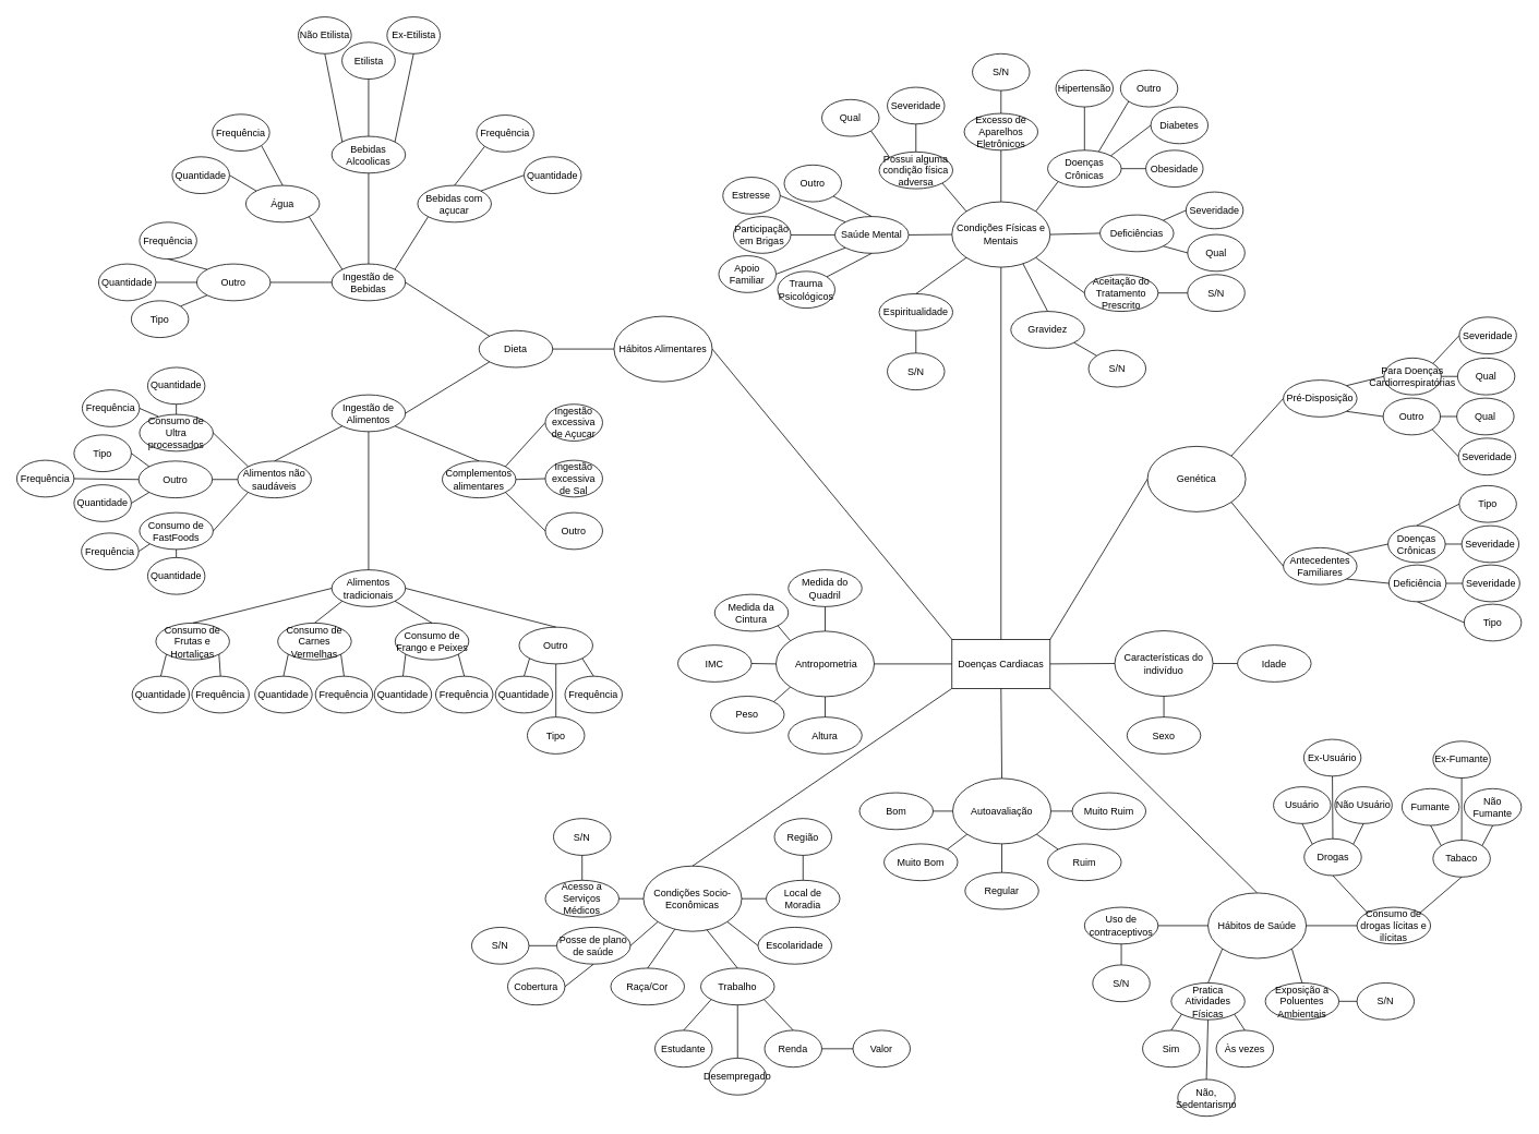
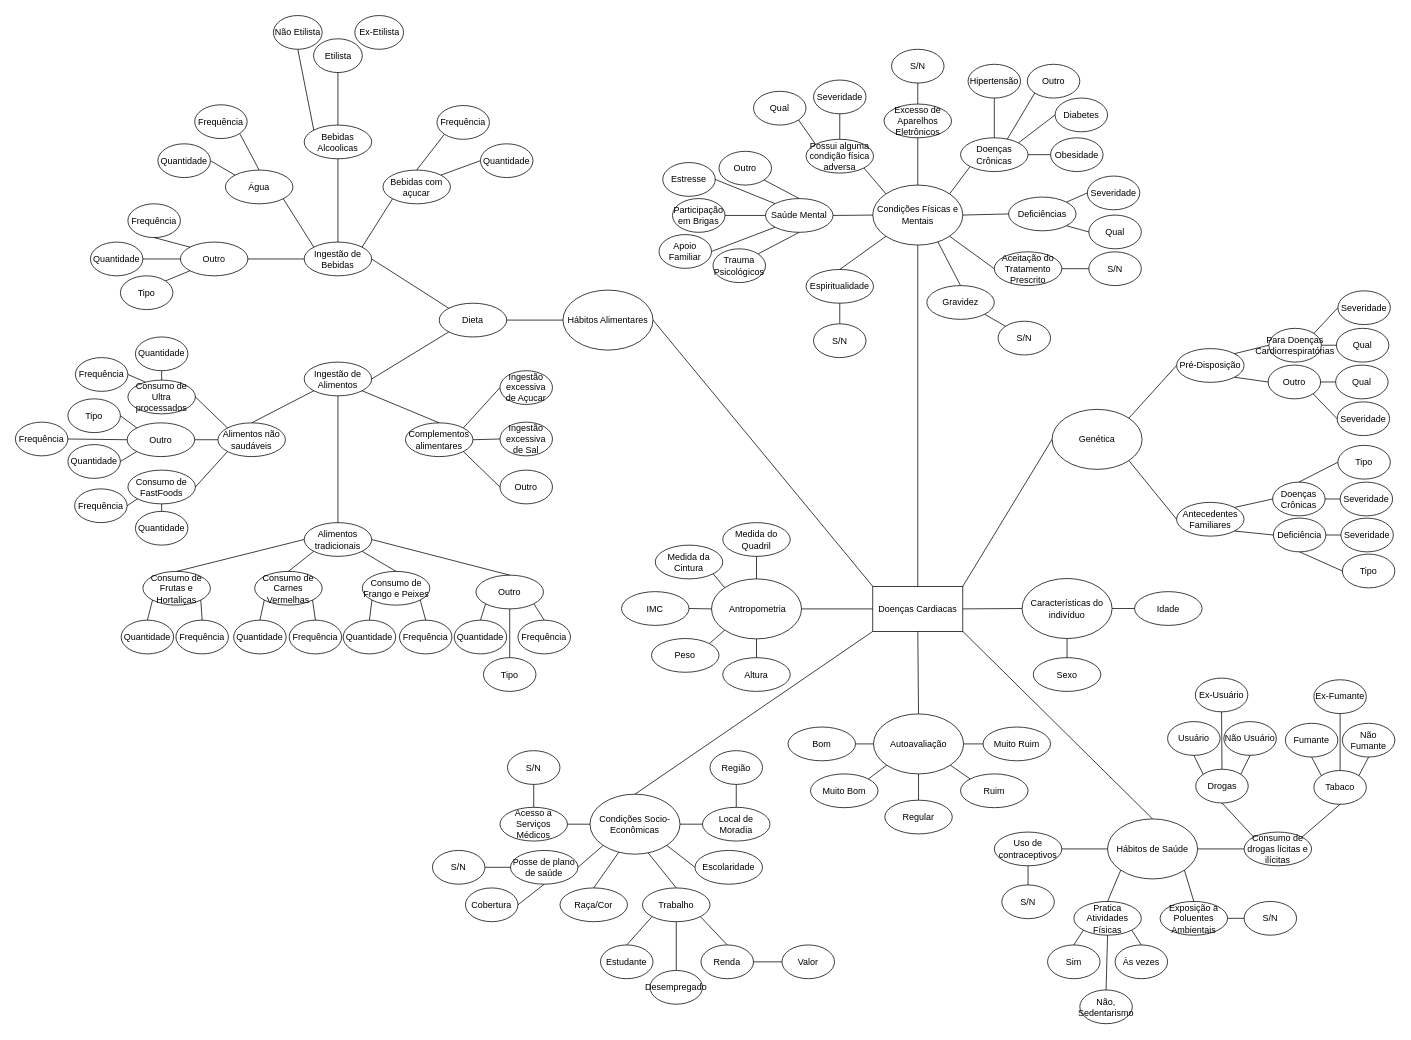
- <mxCell id="86" value="" style="endArrow=none;html=1;rounded=0;entryX=0.5;entryY=1;entryDx=0;entryDy=0;exitX=1;exitY=0;exitDx=0;exitDy=0;" edge="1" parent="1" source="59" target="60"><mxGeometry width="50" height="50" relative="1" as="geometry"><mxPoint x="480" y="266" as="sourcePoint" /><mxPoint x="530" y="216" as="targetPoint" /></mxGeometry></mxCell>
